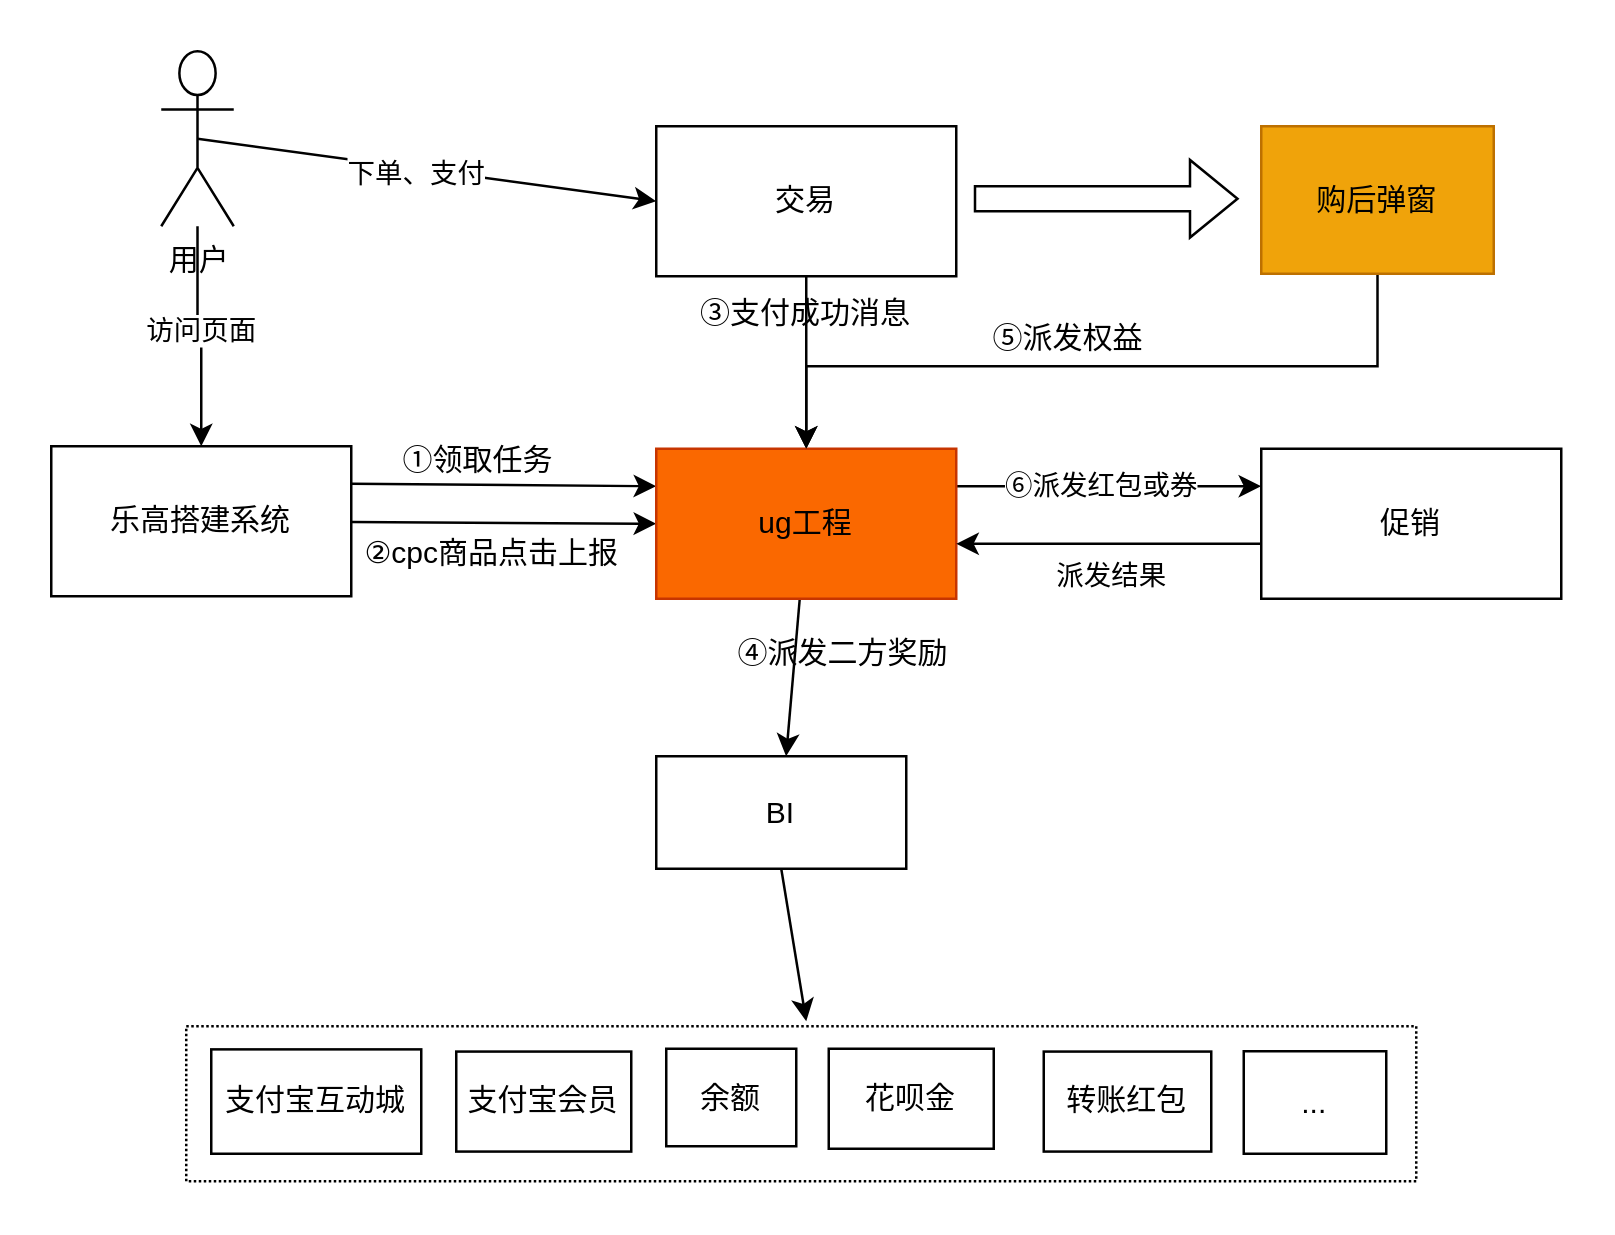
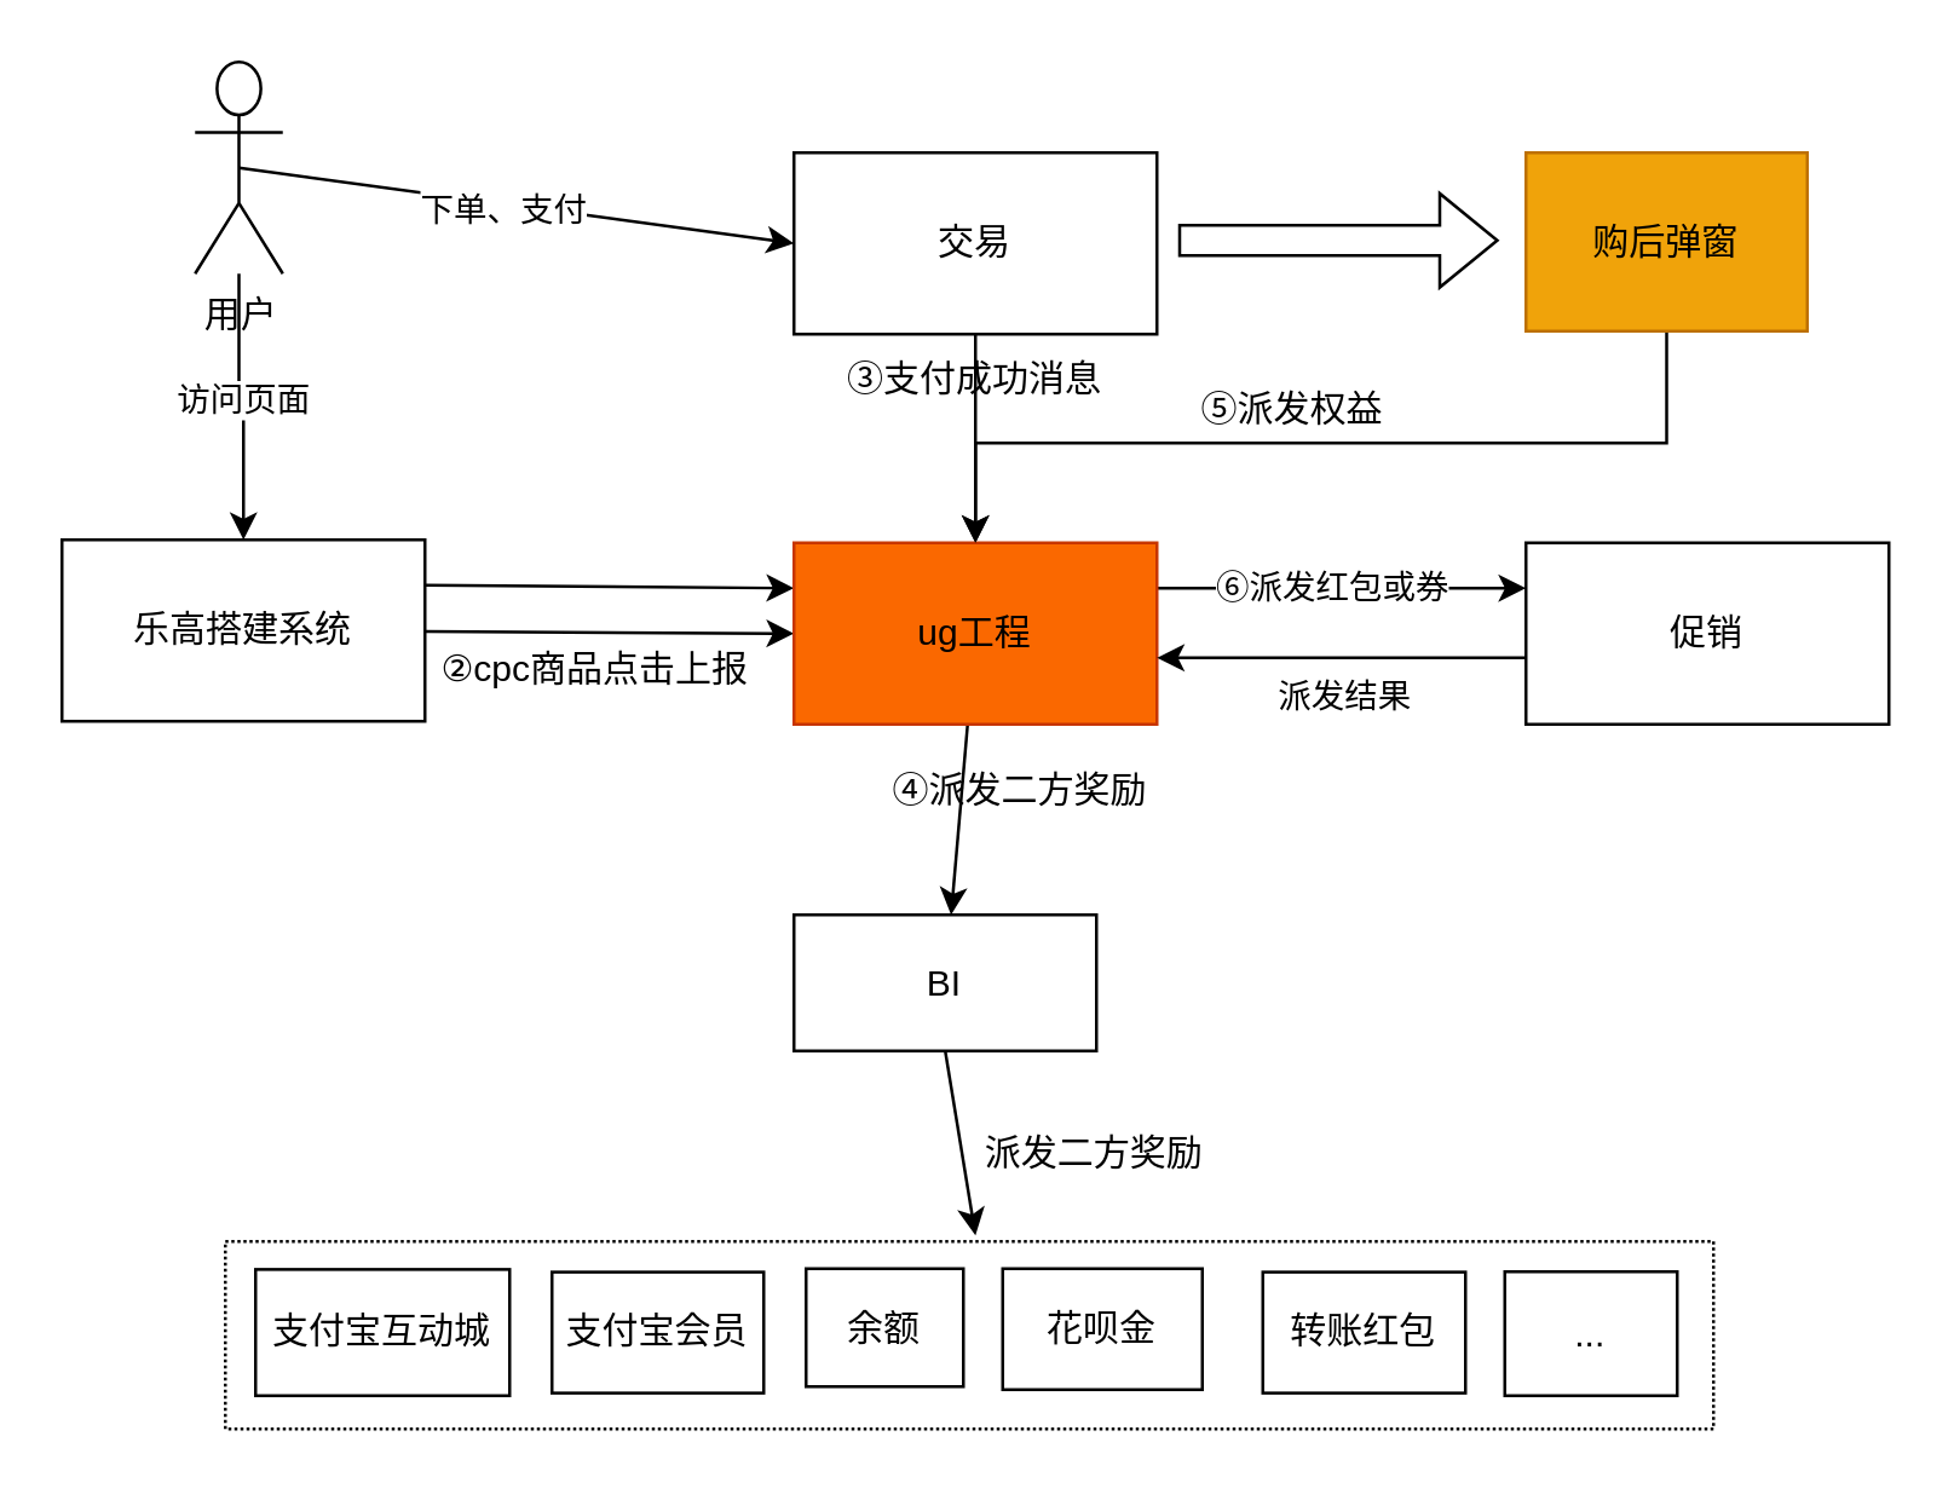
- <mxCell id="23" value="①领取任务" style="text;html=1;strokeColor=none;fillColor=none;align=center;verticalAlign=middle;whiteSpace=wrap;rounded=0;" vertex="1" parent="1"><mxGeometry x="149" y="168" width="84" height="32" as="geometry" /></mxCell>
+ <mxCell id="35" value="派发二方奖励" style="text;html=1;strokeColor=none;fillColor=none;align=center;verticalAlign=middle;whiteSpace=wrap;rounded=0;" vertex="1" parent="1"><mxGeometry x="310" y="368" width="103" height="26" as="geometry" /></mxCell>
